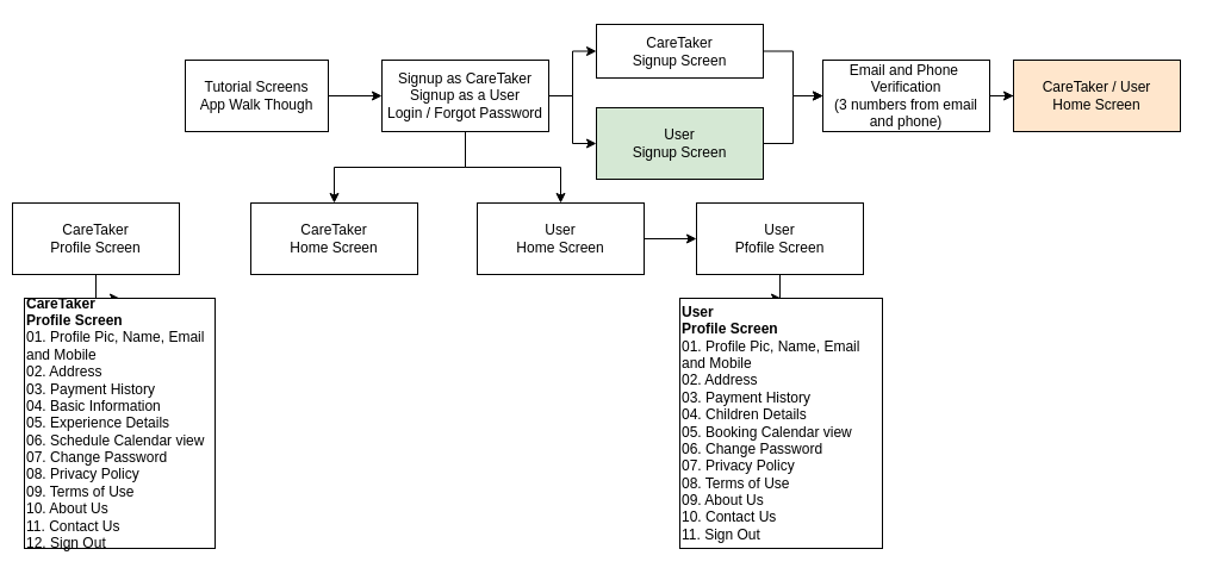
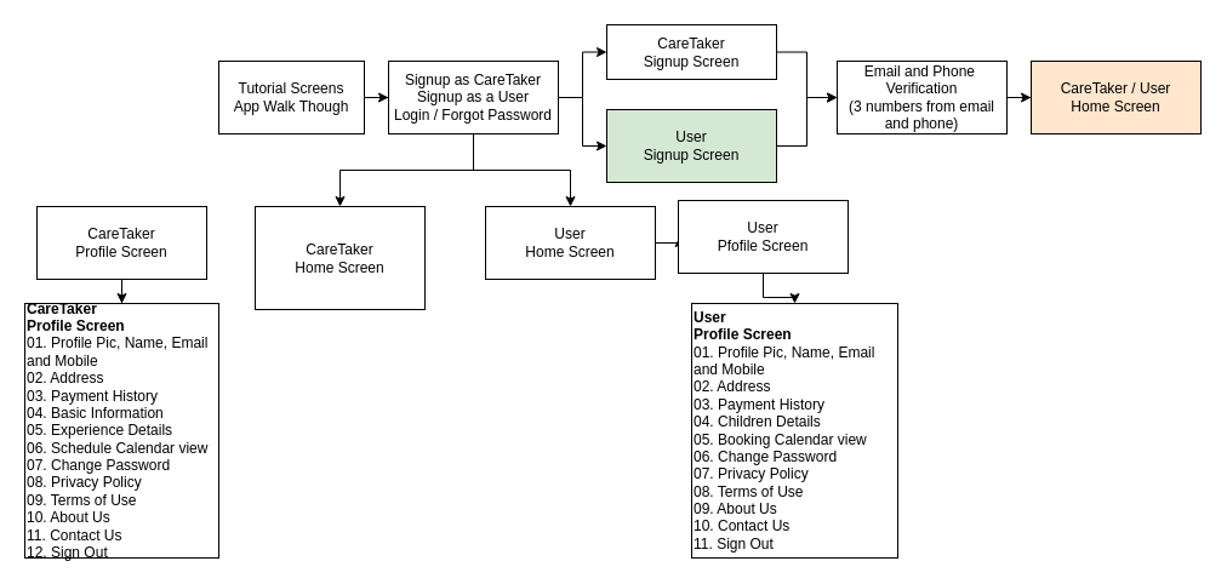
- <mxCell id="3" value="Tutorial Screens&lt;br&gt;App Walk Though" style="rounded=0;whiteSpace=wrap;html=1;" vertex="1" parent="1"><mxGeometry x="155" y="50" width="120" height="60" as="geometry" /></mxCell>
+ <mxCell id="3" value="Tutorial Screens&lt;br&gt;App Walk Though" style="rounded=0;whiteSpace=wrap;html=1;" vertex="1" parent="1"><mxGeometry x="180" y="50" width="120" height="60" as="geometry" /></mxCell>
- <mxCell id="11" value="&lt;span&gt;CareTaker&lt;br&gt;Profile Screen&lt;/span&gt;" style="rounded=0;whiteSpace=wrap;html=1;" vertex="1" parent="1"><mxGeometry x="10" y="170" width="140" height="60" as="geometry" /></mxCell>
+ <mxCell id="11" value="&lt;span&gt;CareTaker&lt;br&gt;Profile Screen&lt;/span&gt;" style="rounded=0;whiteSpace=wrap;html=1;" vertex="1" parent="1"><mxGeometry x="30" y="170" width="140" height="60" as="geometry" /></mxCell>
- <mxCell id="9" value="&lt;span&gt;CareTaker&lt;br&gt;Home Screen&lt;/span&gt;" style="rounded=0;whiteSpace=wrap;html=1;" vertex="1" parent="1"><mxGeometry x="210" y="170" width="140" height="60" as="geometry" /></mxCell>
+ <mxCell id="9" value="&lt;span&gt;CareTaker&lt;br&gt;Home Screen&lt;/span&gt;" style="rounded=0;whiteSpace=wrap;html=1;" vertex="1" parent="1"><mxGeometry x="210" y="170" width="140" height="85" as="geometry" /></mxCell>
- <mxCell id="23" value="&lt;span&gt;User&lt;br&gt;Pfofile Screen&lt;/span&gt;" style="rounded=0;whiteSpace=wrap;html=1;" vertex="1" parent="1"><mxGeometry x="584" y="170" width="140" height="60" as="geometry" /></mxCell>
+ <mxCell id="23" value="&lt;span&gt;User&lt;br&gt;Pfofile Screen&lt;/span&gt;" style="rounded=0;whiteSpace=wrap;html=1;" vertex="1" parent="1"><mxGeometry x="559" y="165" width="140" height="60" as="geometry" /></mxCell>
